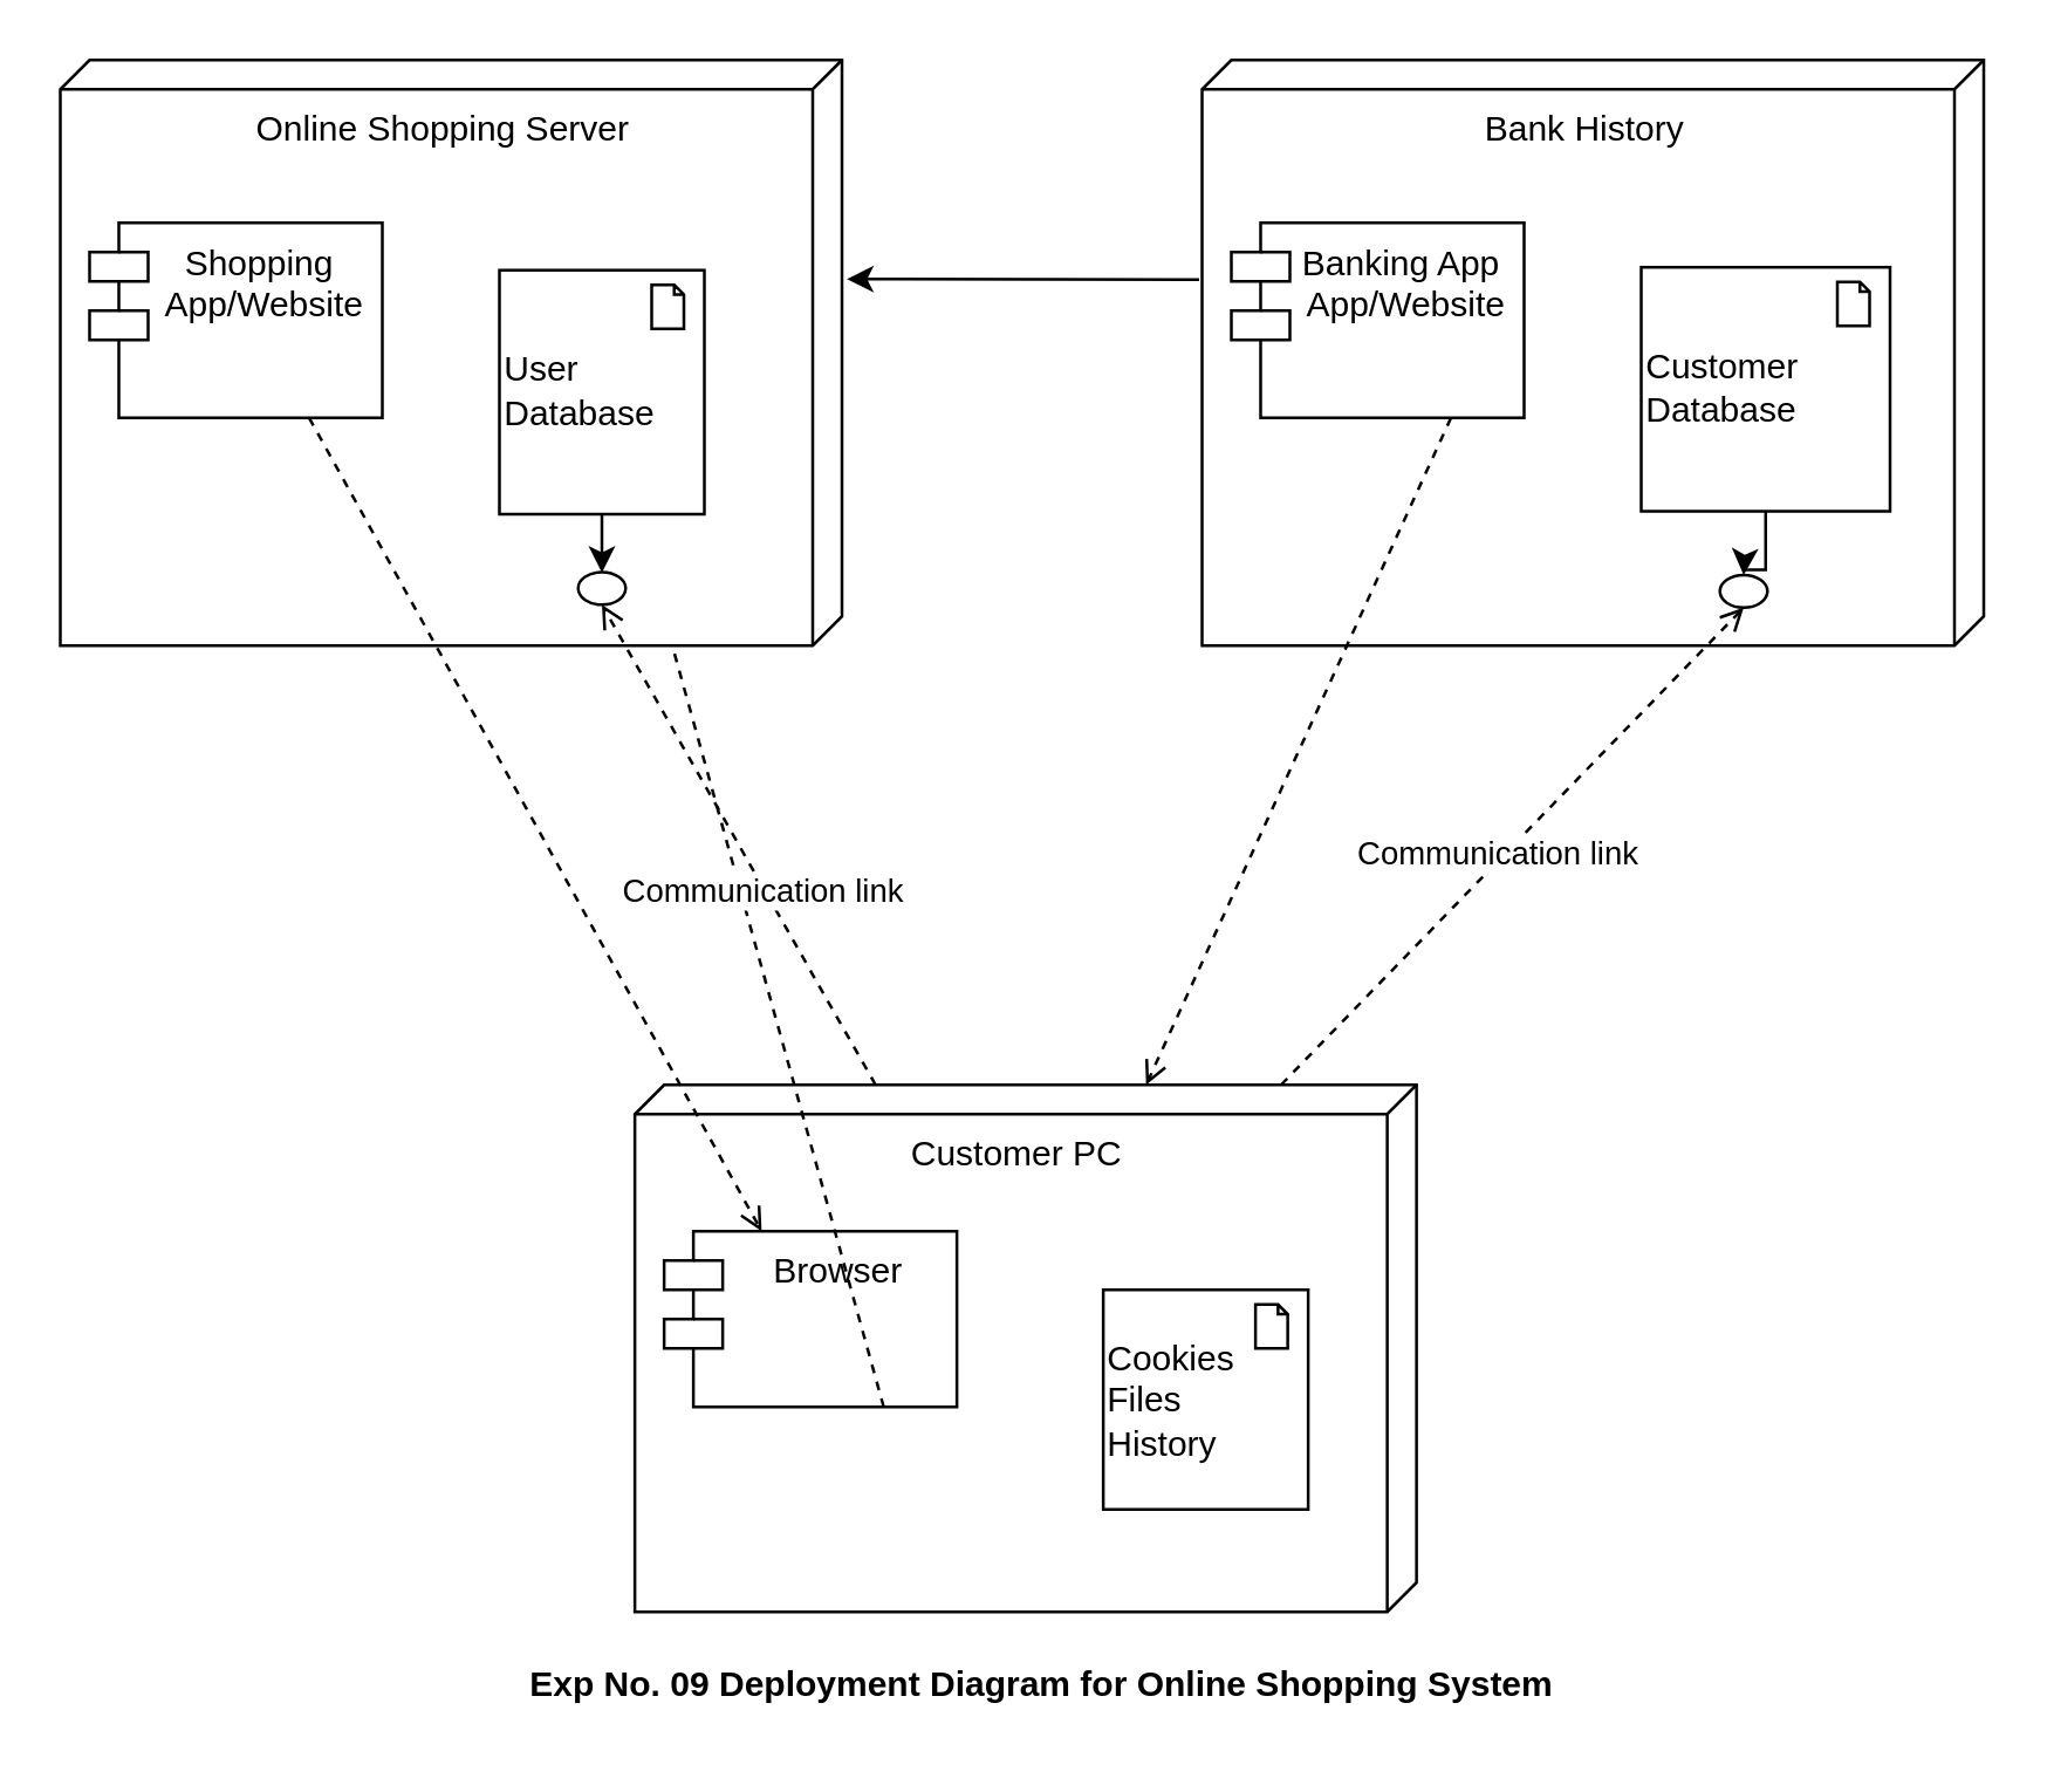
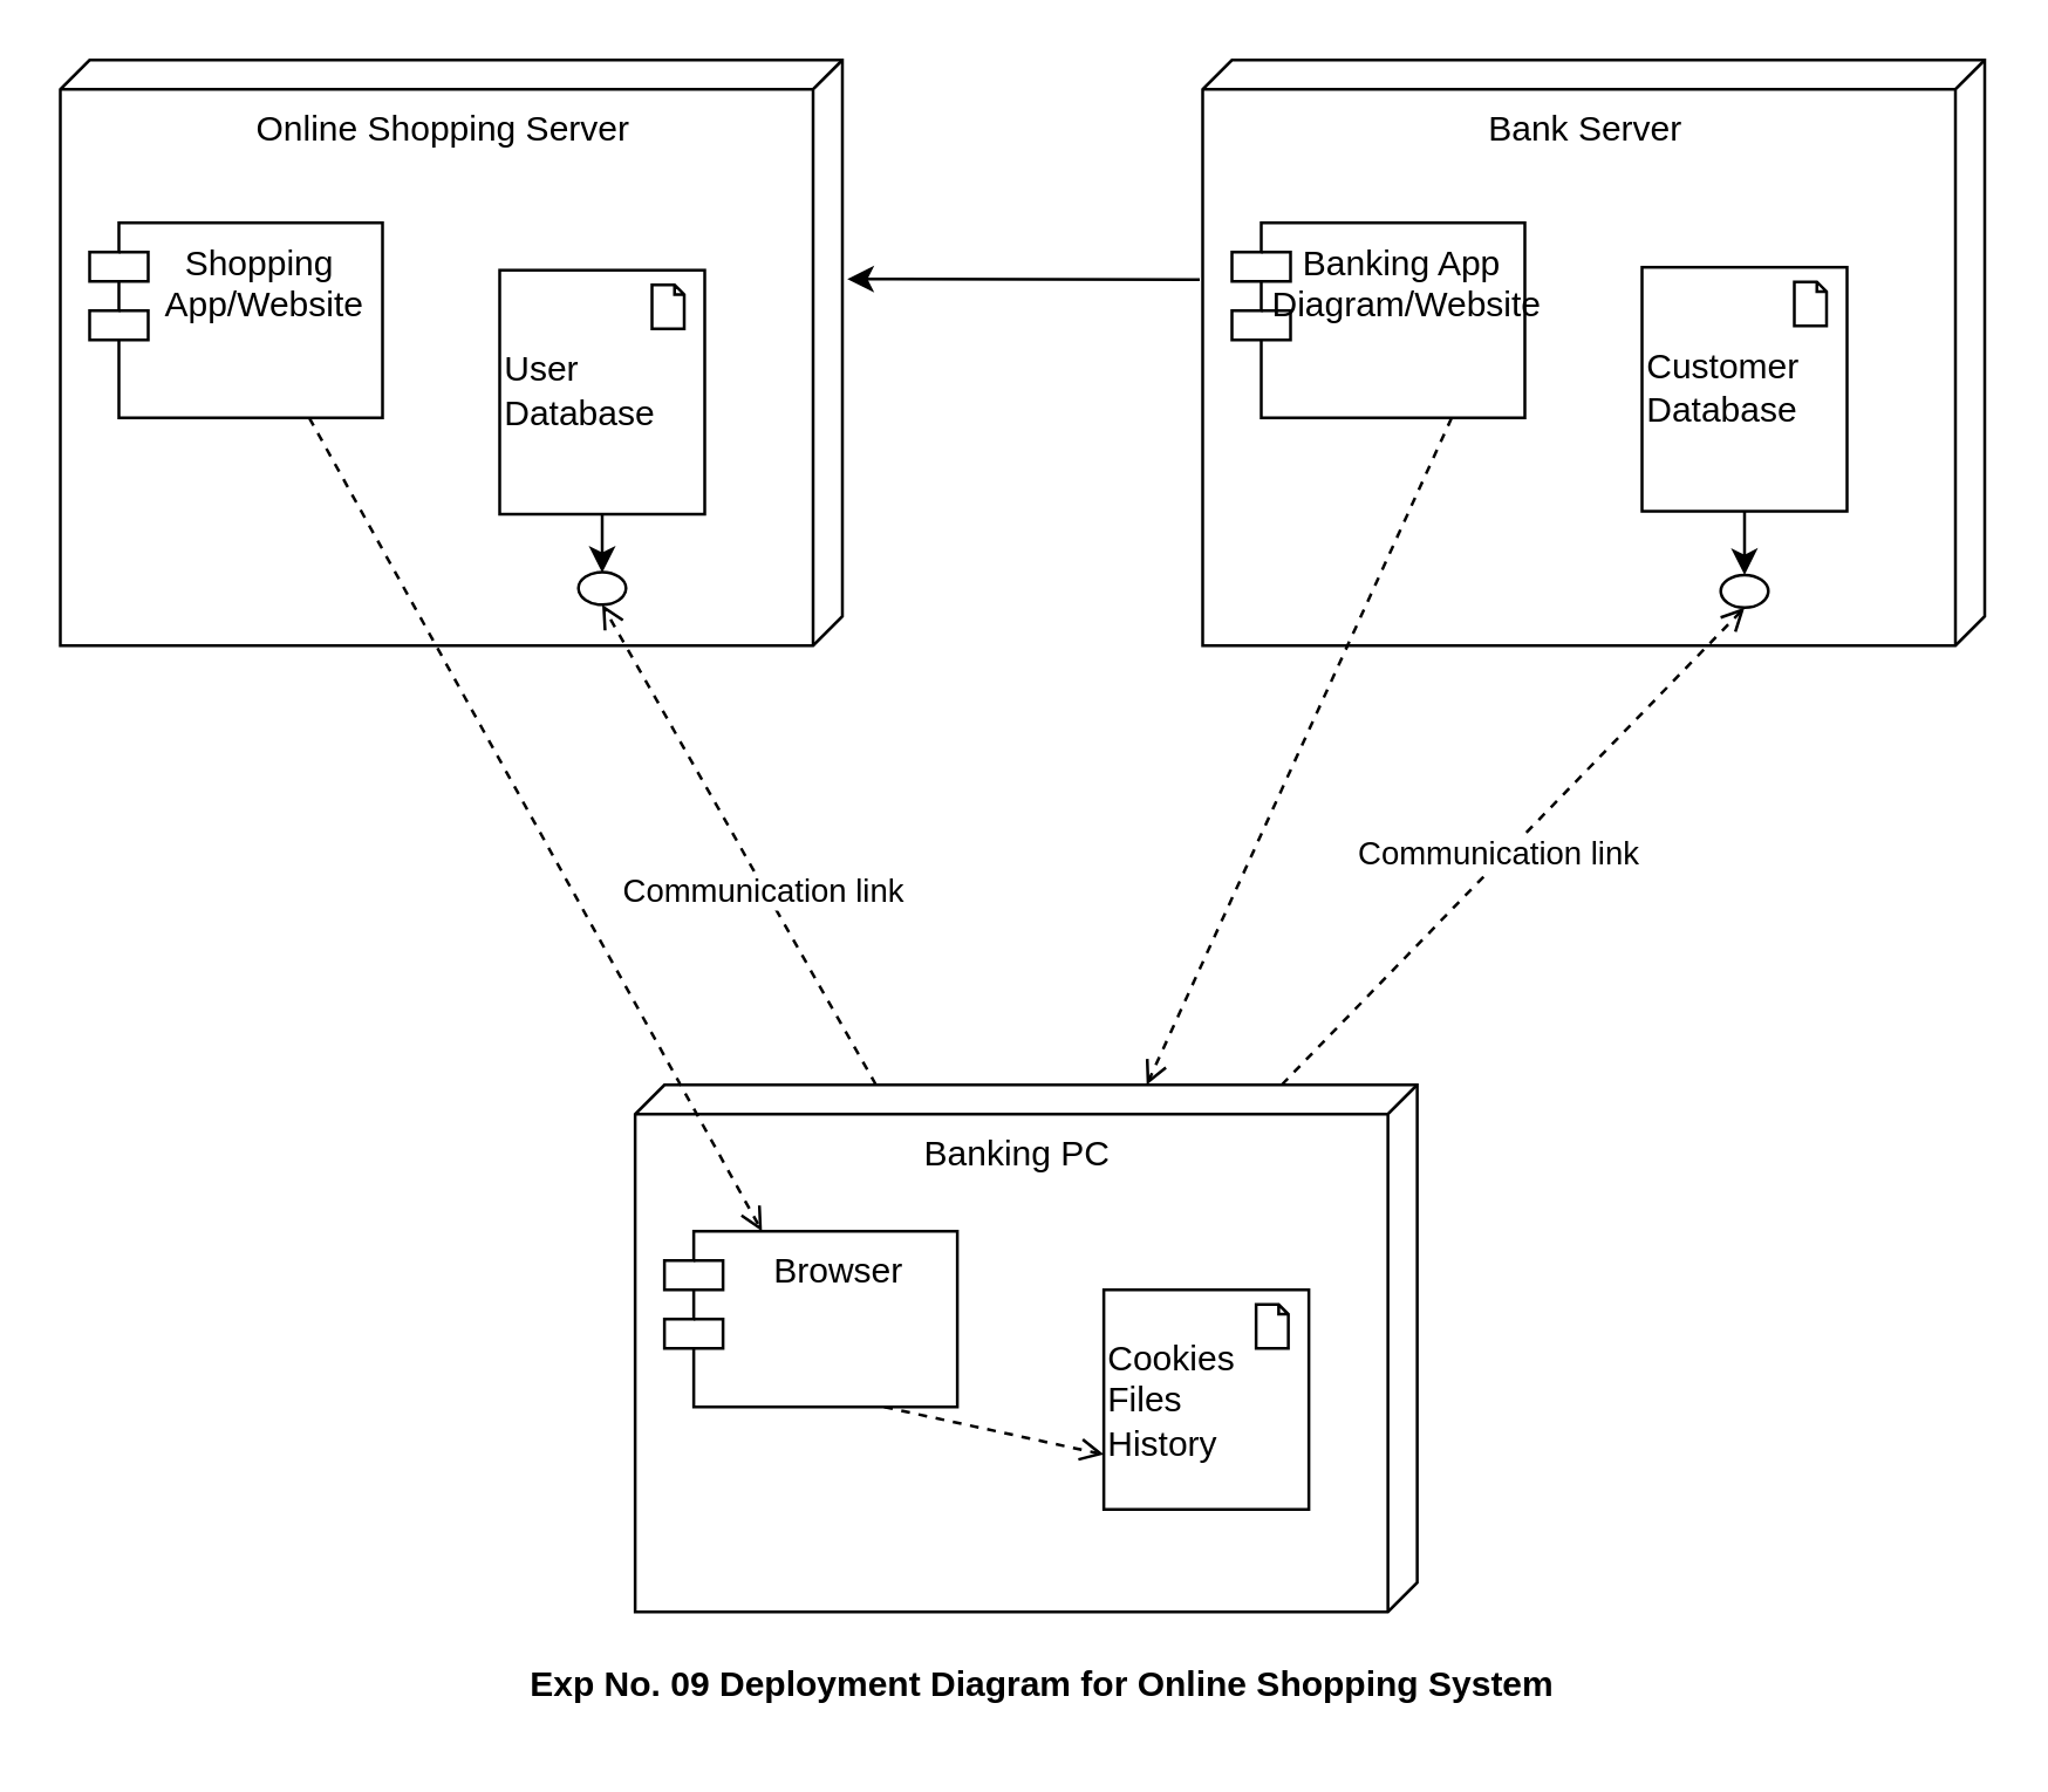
- <mxCell id="21" value="Bank History" style="verticalAlign=top;align=center;shape=cube;size=10;direction=south;html=1;boundedLbl=1;spacingLeft=5;whiteSpace=wrap;" parent="20" vertex="1"><mxGeometry width="267" height="200" as="geometry" /></mxCell>
+ <mxCell id="21" value="Bank Server" style="verticalAlign=top;align=center;shape=cube;size=10;direction=south;html=1;boundedLbl=1;spacingLeft=5;whiteSpace=wrap;" parent="20" vertex="1"><mxGeometry width="267" height="200" as="geometry" /></mxCell>
- <mxCell id="22" value="Banking App&amp;nbsp;&lt;br&gt;App/Website" style="shape=module;align=left;spacingLeft=20;align=center;verticalAlign=top;whiteSpace=wrap;html=1;" parent="20" vertex="1"><mxGeometry x="10" y="55.556" width="100" height="66.667" as="geometry" /></mxCell>
+ <mxCell id="22" value="Banking App&amp;nbsp;&lt;br&gt;Diagram/Website" style="shape=module;align=left;spacingLeft=20;align=center;verticalAlign=top;whiteSpace=wrap;html=1;" parent="20" vertex="1"><mxGeometry x="10" y="55.556" width="100" height="66.667" as="geometry" /></mxCell>
- <mxCell id="23" value="Customer&lt;br&gt;Database" style="html=1;outlineConnect=0;whiteSpace=wrap;fillColor=none;shape=mxgraph.archimate.application;appType=artifact;gradientColor=default;align=left;" parent="20" vertex="1"><mxGeometry x="150" y="70.778" width="85" height="83.333" as="geometry" /></mxCell>
+ <mxCell id="23" value="Customer&lt;br&gt;Database" style="html=1;outlineConnect=0;whiteSpace=wrap;fillColor=none;shape=mxgraph.archimate.application;appType=artifact;gradientColor=default;align=left;" parent="20" vertex="1"><mxGeometry x="150" y="70.778" width="70" height="83.333" as="geometry" /></mxCell>
- <mxCell id="5" value="Customer PC" style="verticalAlign=top;align=center;shape=cube;size=10;direction=south;html=1;boundedLbl=1;spacingLeft=5;whiteSpace=wrap;" parent="4" vertex="1"><mxGeometry width="267" height="180" as="geometry" /></mxCell>
+ <mxCell id="5" value="Banking PC" style="verticalAlign=top;align=center;shape=cube;size=10;direction=south;html=1;boundedLbl=1;spacingLeft=5;whiteSpace=wrap;" parent="4" vertex="1"><mxGeometry width="267" height="180" as="geometry" /></mxCell>
- <mxCell id="8" value="" style="html=1;verticalAlign=bottom;labelBackgroundColor=none;endArrow=open;endFill=0;dashed=1;rounded=0;exitX=0.75;exitY=1;exitDx=0;exitDy=0;" parent="4" source="6" target="13" edge="1"><mxGeometry width="160" relative="1" as="geometry"><mxPoint x="100" y="30" as="sourcePoint" /><mxPoint x="260" y="30" as="targetPoint" /></mxGeometry></mxCell>
+ <mxCell id="8" value="" style="html=1;verticalAlign=bottom;labelBackgroundColor=none;endArrow=open;endFill=0;dashed=1;rounded=0;exitX=0.75;exitY=1;exitDx=0;exitDy=0;entryX=0;entryY=0.75;entryDx=0;entryDy=0;entryPerimeter=0;" parent="4" source="6" target="7" edge="1"><mxGeometry width="160" relative="1" as="geometry"><mxPoint x="100" y="30" as="sourcePoint" /><mxPoint x="260" y="30" as="targetPoint" /></mxGeometry></mxCell>
